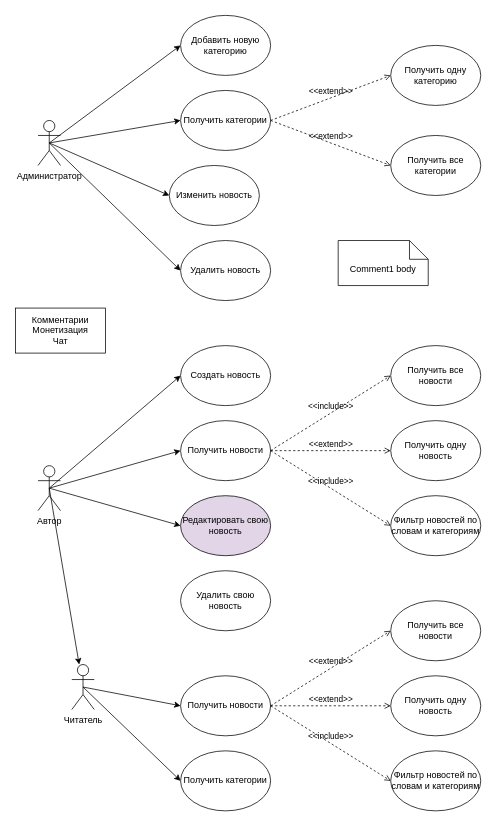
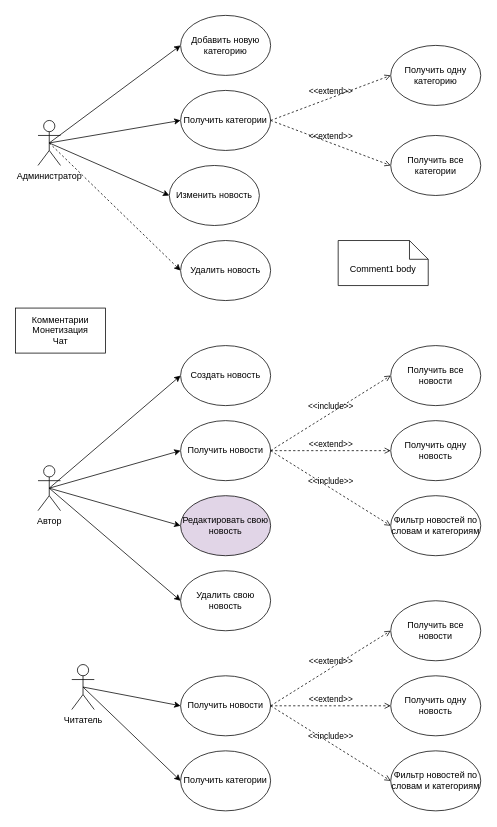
- <mxCell id="2" style="edgeStyle=none;rounded=0;orthogonalLoop=1;jettySize=auto;html=1;exitX=0.5;exitY=0.5;exitDx=0;exitDy=0;exitPerimeter=0;entryX=0;entryY=0.5;entryDx=0;entryDy=0;" parent="1" source="6" target="15" edge="1"><mxGeometry relative="1" as="geometry" /></mxCell>
+ <mxCell id="2" style="edgeStyle=none;rounded=0;orthogonalLoop=1;jettySize=auto;html=1;exitX=0.5;exitY=0.5;exitDx=0;exitDy=0;exitPerimeter=0;entryX=0;entryY=0.5;entryDx=0;entryDy=0;dashed=1;" parent="1" source="6" target="15" edge="1"><mxGeometry relative="1" as="geometry" /></mxCell>
- <mxCell id="8" style="edgeStyle=none;rounded=0;orthogonalLoop=1;jettySize=auto;html=1;exitX=0.5;exitY=0.5;exitDx=0;exitDy=0;exitPerimeter=0;" parent="1" source="11" target="14" edge="1"><mxGeometry relative="1" as="geometry" /></mxCell>
+ <mxCell id="8" style="edgeStyle=none;rounded=0;orthogonalLoop=1;jettySize=auto;html=1;exitX=0.5;exitY=0.5;exitDx=0;exitDy=0;exitPerimeter=0;entryX=0;entryY=0.5;entryDx=0;entryDy=0;" parent="1" source="11" target="21" edge="1"><mxGeometry relative="1" as="geometry" /></mxCell>
